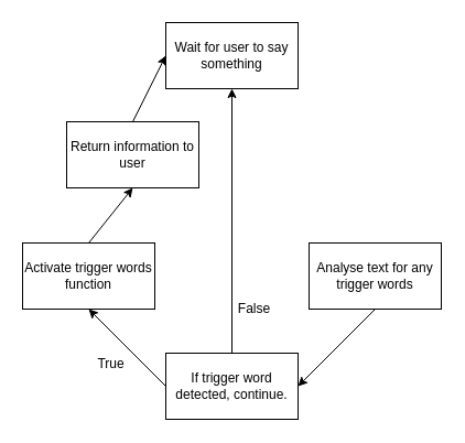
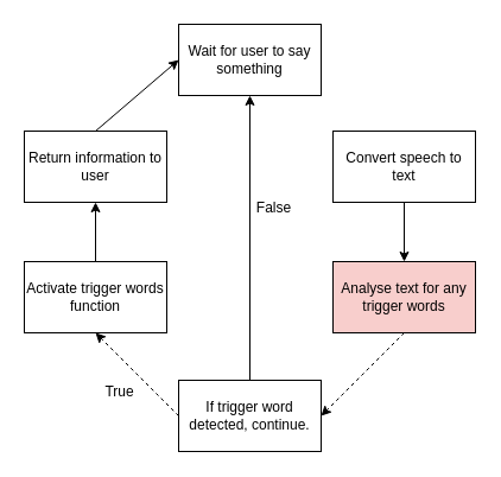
- <mxCell id="7" value="Return information to user" style="rounded=0;whiteSpace=wrap;html=1;" vertex="1" parent="1"><mxGeometry x="60" y="110" width="120" height="60" as="geometry" /></mxCell>
+ <mxCell id="7" value="Return information to user" style="rounded=0;whiteSpace=wrap;html=1;" vertex="1" parent="1"><mxGeometry x="20" y="110" width="120" height="60" as="geometry" /></mxCell>
+ <mxCell id="3" value="Convert speech to text" style="rounded=0;whiteSpace=wrap;html=1;" vertex="1" parent="1"><mxGeometry x="280" y="110" width="120" height="60" as="geometry" /></mxCell>
+ <mxCell id="8" value="" style="endArrow=classic;html=1;rounded=0;exitX=0.5;exitY=1;exitDx=0;exitDy=0;entryX=0.5;entryY=0;entryDx=0;entryDy=0;" edge="1" parent="1" source="3" target="4"><mxGeometry width="50" height="50" relative="1" as="geometry"><mxPoint x="230" y="150" as="sourcePoint" /><mxPoint x="280" y="100" as="targetPoint" /></mxGeometry></mxCell>
- <mxCell id="4" value="Analyse text for any trigger words" style="rounded=0;whiteSpace=wrap;html=1;" vertex="1" parent="1"><mxGeometry x="280" y="220" width="120" height="60" as="geometry" /></mxCell>
+ <mxCell id="4" value="Analyse text for any trigger words" style="rounded=0;whiteSpace=wrap;html=1;fillColor=#f8cecc;" vertex="1" parent="1"><mxGeometry x="280" y="220" width="120" height="60" as="geometry" /></mxCell>
- <mxCell id="11" value="False" style="text;html=1;align=center;verticalAlign=middle;resizable=0;points=[];autosize=1;strokeColor=none;fillColor=none;" vertex="1" parent="1"><mxGeometry x="205" y="270" width="50" height="20" as="geometry" /></mxCell>
+ <mxCell id="11" value="False" style="text;html=1;align=center;verticalAlign=middle;resizable=0;points=[];autosize=1;strokeColor=none;fillColor=none;" vertex="1" parent="1"><mxGeometry x="205" y="165" width="50" height="20" as="geometry" /></mxCell>
- <mxCell id="9" value="" style="endArrow=classic;html=1;rounded=0;exitX=0.5;exitY=1;exitDx=0;exitDy=0;entryX=1;entryY=0.5;entryDx=0;entryDy=0;" edge="1" parent="1" source="4" target="5"><mxGeometry width="50" height="50" relative="1" as="geometry"><mxPoint x="230" y="150" as="sourcePoint" /><mxPoint x="280" y="100" as="targetPoint" /></mxGeometry></mxCell>
+ <mxCell id="9" value="" style="endArrow=classic;html=1;rounded=0;exitX=0.5;exitY=1;exitDx=0;exitDy=0;entryX=1;entryY=0.5;entryDx=0;entryDy=0;dashed=1;" edge="1" parent="1" source="4" target="5"><mxGeometry width="50" height="50" relative="1" as="geometry"><mxPoint x="230" y="150" as="sourcePoint" /><mxPoint x="280" y="100" as="targetPoint" /></mxGeometry></mxCell>
- <mxCell id="13" value="" style="endArrow=classic;html=1;rounded=0;exitX=0;exitY=0.5;exitDx=0;exitDy=0;entryX=0.5;entryY=1;entryDx=0;entryDy=0;" edge="1" parent="1" source="5" target="6"><mxGeometry width="50" height="50" relative="1" as="geometry"><mxPoint x="230" y="150" as="sourcePoint" /><mxPoint x="280" y="100" as="targetPoint" /></mxGeometry></mxCell>
+ <mxCell id="13" value="" style="endArrow=classic;html=1;rounded=0;exitX=0;exitY=0.5;exitDx=0;exitDy=0;entryX=0.5;entryY=1;entryDx=0;entryDy=0;dashed=1;" edge="1" parent="1" source="5" target="6"><mxGeometry width="50" height="50" relative="1" as="geometry"><mxPoint x="230" y="150" as="sourcePoint" /><mxPoint x="280" y="100" as="targetPoint" /></mxGeometry></mxCell>
